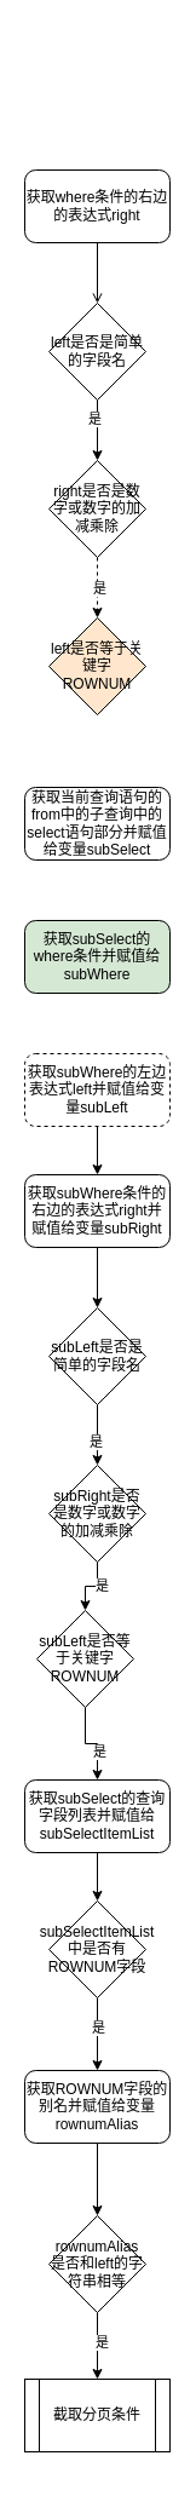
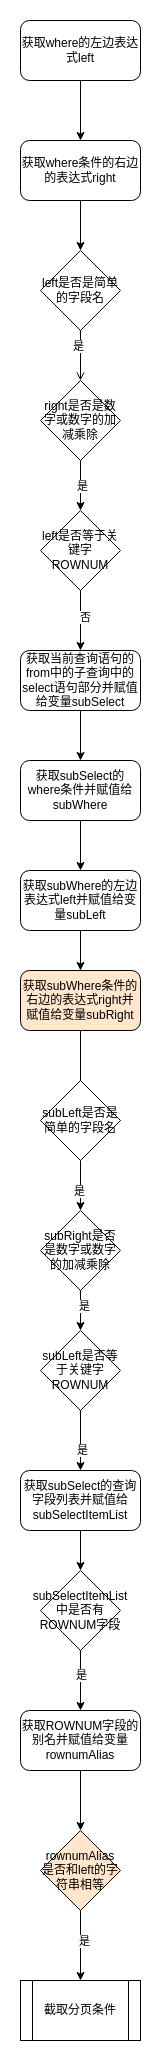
+ <mxCell id="3" value="获取where的左边表达式left" style="rounded=1;whiteSpace=wrap;html=1;" vertex="1" parent="1"><mxGeometry x="20" y="20" width="120" height="60" as="geometry" /></mxCell>
+ <mxCell id="2" style="edgeStyle=orthogonalEdgeStyle;rounded=0;orthogonalLoop=1;jettySize=auto;html=1;entryX=0.5;entryY=0;entryDx=0;entryDy=0;" edge="1" parent="1" source="3" target="5"><mxGeometry relative="1" as="geometry" /></mxCell>
- <mxCell id="4" style="edgeStyle=orthogonalEdgeStyle;rounded=0;orthogonalLoop=1;jettySize=auto;html=1;entryX=0.5;entryY=0;entryDx=0;entryDy=0;endArrow=open;" edge="1" parent="1" source="5" target="8"><mxGeometry relative="1" as="geometry" /></mxCell>
+ <mxCell id="4" style="edgeStyle=orthogonalEdgeStyle;rounded=0;orthogonalLoop=1;jettySize=auto;html=1;entryX=0.5;entryY=0;entryDx=0;entryDy=0;" edge="1" parent="1" source="5" target="8"><mxGeometry relative="1" as="geometry" /></mxCell>
- <mxCell id="6" style="edgeStyle=orthogonalEdgeStyle;rounded=0;orthogonalLoop=1;jettySize=auto;html=1;entryX=0.5;entryY=0;entryDx=0;entryDy=0;" edge="1" parent="1" source="8" target="11"><mxGeometry relative="1" as="geometry" /></mxCell>
+ <mxCell id="6" style="edgeStyle=orthogonalEdgeStyle;rounded=0;orthogonalLoop=1;jettySize=auto;html=1;entryX=0.5;entryY=0;entryDx=0;entryDy=0;endArrow=open;" edge="1" parent="1" source="8" target="11"><mxGeometry relative="1" as="geometry" /></mxCell>
- <mxCell id="9" style="edgeStyle=orthogonalEdgeStyle;rounded=0;orthogonalLoop=1;jettySize=auto;html=1;entryX=0.5;entryY=0;entryDx=0;entryDy=0;dashed=1;" edge="1" parent="1" source="11" target="14"><mxGeometry relative="1" as="geometry" /></mxCell>
+ <mxCell id="9" style="edgeStyle=orthogonalEdgeStyle;rounded=0;orthogonalLoop=1;jettySize=auto;html=1;entryX=0.5;entryY=0;entryDx=0;entryDy=0;" edge="1" parent="1" source="11" target="14"><mxGeometry relative="1" as="geometry" /></mxCell>
- <mxCell id="14" value="left是否等于关键字ROWNUM" style="rhombus;whiteSpace=wrap;html=1;fillColor=#ffe6cc;" vertex="1" parent="1"><mxGeometry x="40" y="510" width="80" height="80" as="geometry" /></mxCell>
+ <mxCell id="14" value="left是否等于关键字ROWNUM" style="rhombus;whiteSpace=wrap;html=1;" vertex="1" parent="1"><mxGeometry x="40" y="510" width="80" height="80" as="geometry" /></mxCell>
+ <mxCell id="12" style="edgeStyle=orthogonalEdgeStyle;rounded=0;orthogonalLoop=1;jettySize=auto;html=1;entryX=0.5;entryY=0;entryDx=0;entryDy=0;" edge="1" parent="1" source="14" target="16"><mxGeometry relative="1" as="geometry" /></mxCell>
+ <mxCell id="13" value="否" style="edgeLabel;html=1;align=center;verticalAlign=middle;resizable=0;points=[];" vertex="1" connectable="0" parent="12"><mxGeometry x="-0.147" y="4" relative="1" as="geometry"><mxPoint as="offset" /></mxGeometry></mxCell>
+ <mxCell id="15" style="edgeStyle=orthogonalEdgeStyle;rounded=0;orthogonalLoop=1;jettySize=auto;html=1;entryX=0.5;entryY=0;entryDx=0;entryDy=0;" edge="1" parent="1" source="16" target="18"><mxGeometry relative="1" as="geometry" /></mxCell>
- <mxCell id="18" value="获取subSelect的where条件并赋值给subWhere" style="rounded=1;whiteSpace=wrap;html=1;fillColor=#d5e8d4;" vertex="1" parent="1"><mxGeometry x="20" y="760" width="120" height="60" as="geometry" /></mxCell>
+ <mxCell id="18" value="获取subSelect的where条件并赋值给subWhere" style="rounded=1;whiteSpace=wrap;html=1;" vertex="1" parent="1"><mxGeometry x="20" y="760" width="120" height="60" as="geometry" /></mxCell>
+ <mxCell id="17" style="edgeStyle=orthogonalEdgeStyle;rounded=0;orthogonalLoop=1;jettySize=auto;html=1;entryX=0.5;entryY=0;entryDx=0;entryDy=0;" edge="1" parent="1" source="18" target="20"><mxGeometry relative="1" as="geometry" /></mxCell>
- <mxCell id="20" value="获取subWhere的左边表达式left并赋值给变量subLeft" style="rounded=1;whiteSpace=wrap;html=1;dashed=1;" vertex="1" parent="1"><mxGeometry x="20" y="870" width="120" height="60" as="geometry" /></mxCell>
+ <mxCell id="20" value="获取subWhere的左边表达式left并赋值给变量subLeft" style="rounded=1;whiteSpace=wrap;html=1;" vertex="1" parent="1"><mxGeometry x="20" y="870" width="120" height="60" as="geometry" /></mxCell>
- <mxCell id="22" value="获取subWhere条件的右边的表达式right并赋值给变量subRight" style="rounded=1;whiteSpace=wrap;html=1;" vertex="1" parent="1"><mxGeometry x="20" y="970" width="120" height="60" as="geometry" /></mxCell>
+ <mxCell id="22" value="获取subWhere条件的右边的表达式right并赋值给变量subRight" style="rounded=1;whiteSpace=wrap;html=1;fillColor=#ffe6cc;" vertex="1" parent="1"><mxGeometry x="20" y="970" width="120" height="60" as="geometry" /></mxCell>
- <mxCell id="21" style="edgeStyle=orthogonalEdgeStyle;rounded=0;orthogonalLoop=1;jettySize=auto;html=1;entryX=0.5;entryY=0;entryDx=0;entryDy=0;" edge="1" parent="1" source="22" target="25"><mxGeometry relative="1" as="geometry" /></mxCell>
+ <mxCell id="21" style="edgeStyle=orthogonalEdgeStyle;rounded=0;orthogonalLoop=1;jettySize=auto;html=1;entryX=0.5;entryY=0;entryDx=0;entryDy=0;endArrow=none;" edge="1" parent="1" source="22" target="25"><mxGeometry relative="1" as="geometry" /></mxCell>
- <mxCell id="31" value="subLeft是否等于关键字ROWNUM" style="rhombus;whiteSpace=wrap;html=1;" vertex="1" parent="1"><mxGeometry x="30" y="1330" width="80" height="80" as="geometry" /></mxCell>
+ <mxCell id="31" value="subLeft是否等于关键字ROWNUM" style="rhombus;whiteSpace=wrap;html=1;" vertex="1" parent="1"><mxGeometry x="40" y="1330" width="80" height="80" as="geometry" /></mxCell>
- <mxCell id="41" value="rownumAlias是否和left的字符串相等" style="rhombus;whiteSpace=wrap;html=1;" vertex="1" parent="1"><mxGeometry x="40" y="1830" width="80" height="80" as="geometry" /></mxCell>
+ <mxCell id="41" value="rownumAlias是否和left的字符串相等" style="rhombus;whiteSpace=wrap;html=1;fillColor=#ffe6cc;" vertex="1" parent="1"><mxGeometry x="40" y="1830" width="80" height="80" as="geometry" /></mxCell>
- <mxCell id="42" value="截取分页条件" style="shape=process;whiteSpace=wrap;html=1;backgroundOutline=1;" vertex="1" parent="1"><mxGeometry x="20" y="1965" width="120" height="60" as="geometry" /></mxCell>
+ <mxCell id="42" value="截取分页条件" style="shape=process;whiteSpace=wrap;html=1;backgroundOutline=1;" vertex="1" parent="1"><mxGeometry x="20" y="1980" width="120" height="60" as="geometry" /></mxCell>
